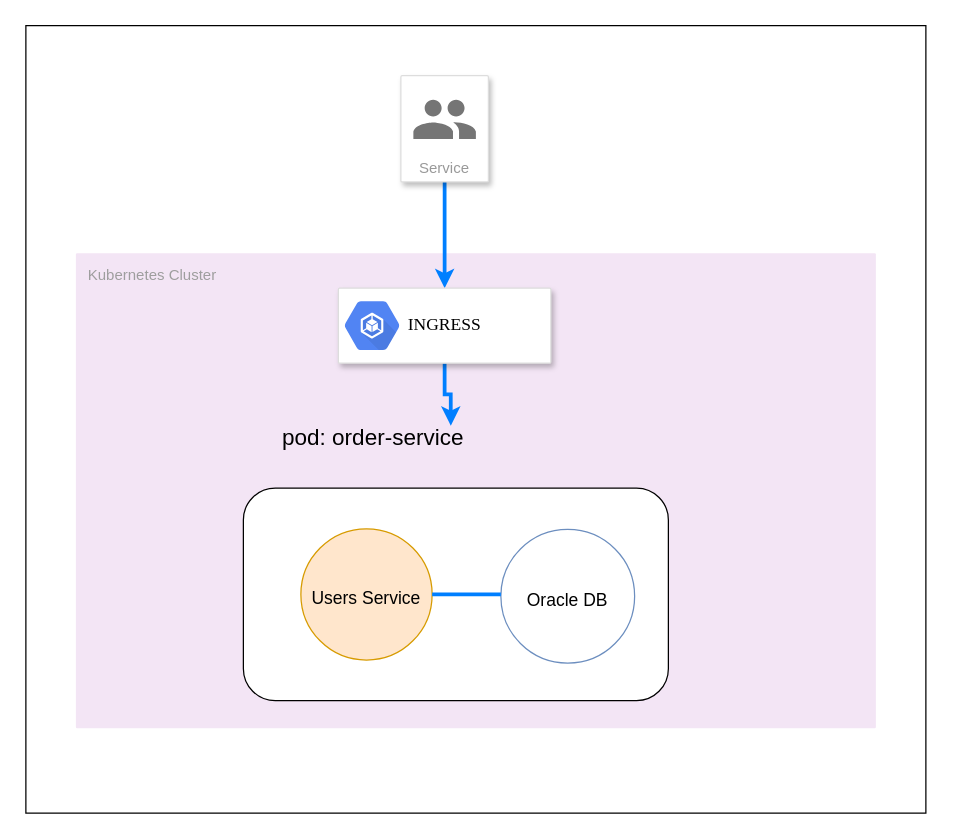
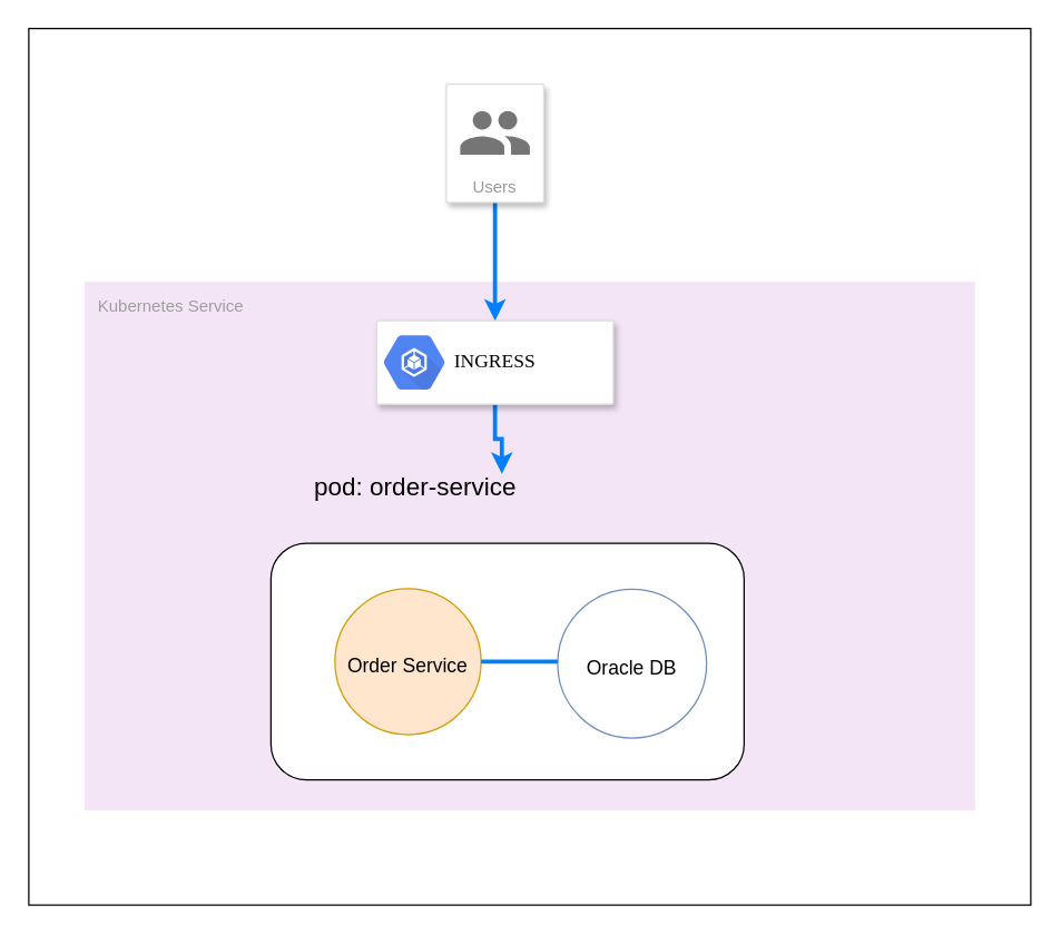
- <mxCell id="5" value="Service" style="strokeColor=#dddddd;fillColor=#ffffff;shadow=1;strokeWidth=1;rounded=1;absoluteArcSize=1;arcSize=2;labelPosition=center;verticalLabelPosition=middle;align=center;verticalAlign=bottom;spacingLeft=0;fontColor=#999999;fontSize=12;whiteSpace=wrap;spacingBottom=2;" vertex="1" parent="1"><mxGeometry x="320" y="60" width="70" height="85" as="geometry" /></mxCell>
+ <mxCell id="5" value="Users" style="strokeColor=#dddddd;fillColor=#ffffff;shadow=1;strokeWidth=1;rounded=1;absoluteArcSize=1;arcSize=2;labelPosition=center;verticalLabelPosition=middle;align=center;verticalAlign=bottom;spacingLeft=0;fontColor=#999999;fontSize=12;whiteSpace=wrap;spacingBottom=2;" vertex="1" parent="1"><mxGeometry x="320" y="60" width="70" height="85" as="geometry" /></mxCell>
- <mxCell id="3" value="Kubernetes Cluster" style="rounded=1;absoluteArcSize=1;arcSize=2;html=1;strokeColor=none;gradientColor=none;shadow=0;dashed=0;fontSize=12;fontColor=#9E9E9E;align=left;verticalAlign=top;spacing=10;spacingTop=-4;fillColor=#F3E5F5;labelBackgroundColor=none;" vertex="1" parent="1"><mxGeometry x="60" y="202" width="640" height="380" as="geometry" /></mxCell>
+ <mxCell id="3" value="Kubernetes Service" style="rounded=1;absoluteArcSize=1;arcSize=2;html=1;strokeColor=none;gradientColor=none;shadow=0;dashed=0;fontSize=12;fontColor=#9E9E9E;align=left;verticalAlign=top;spacing=10;spacingTop=-4;fillColor=#F3E5F5;labelBackgroundColor=none;" vertex="1" parent="1"><mxGeometry x="60" y="202" width="640" height="380" as="geometry" /></mxCell>
- <mxCell id="11" value="&lt;div style=&quot;text-align: center&quot;&gt;&lt;span style=&quot;font-size: 14px&quot;&gt;Users Service&lt;/span&gt;&lt;/div&gt;" style="ellipse;whiteSpace=wrap;html=1;aspect=fixed;fontSize=24;fontColor=#000000;align=center;labelBackgroundColor=none;fillColor=#ffe6cc;strokeColor=#d79b00;verticalAlign=middle;" vertex="1" parent="1"><mxGeometry x="240" y="422.5" width="105" height="105" as="geometry" /></mxCell>
+ <mxCell id="11" value="&lt;div style=&quot;text-align: center&quot;&gt;&lt;span style=&quot;font-size: 14px&quot;&gt;Order Service&lt;/span&gt;&lt;/div&gt;" style="ellipse;whiteSpace=wrap;html=1;aspect=fixed;fontSize=24;fontColor=#000000;align=center;labelBackgroundColor=none;fillColor=#ffe6cc;strokeColor=#d79b00;verticalAlign=middle;" vertex="1" parent="1"><mxGeometry x="240" y="422.5" width="105" height="105" as="geometry" /></mxCell>
